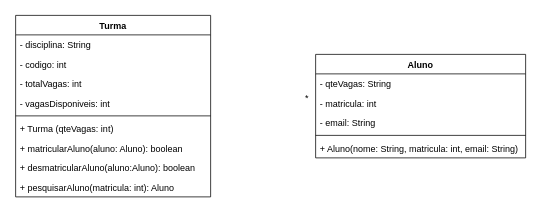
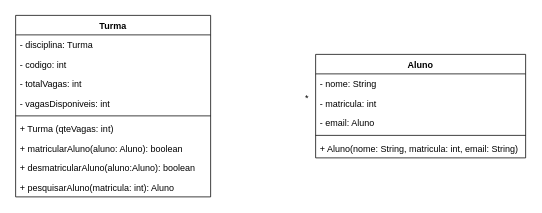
- <mxCell id="3" value="- disciplina: String" style="text;strokeColor=none;fillColor=none;align=left;verticalAlign=top;spacingLeft=4;spacingRight=4;overflow=hidden;rotatable=0;points=[[0,0.5],[1,0.5]];portConstraint=eastwest;" vertex="1" parent="2"><mxGeometry y="26" width="260" height="26" as="geometry" /></mxCell>
+ <mxCell id="3" value="- disciplina: Turma" style="text;strokeColor=none;fillColor=none;align=left;verticalAlign=top;spacingLeft=4;spacingRight=4;overflow=hidden;rotatable=0;points=[[0,0.5],[1,0.5]];portConstraint=eastwest;" vertex="1" parent="2"><mxGeometry y="26" width="260" height="26" as="geometry" /></mxCell>
- <mxCell id="13" value="- qteVagas: String" style="text;strokeColor=none;fillColor=none;align=left;verticalAlign=top;spacingLeft=4;spacingRight=4;overflow=hidden;rotatable=0;points=[[0,0.5],[1,0.5]];portConstraint=eastwest;" vertex="1" parent="12"><mxGeometry y="26" width="280" height="26" as="geometry" /></mxCell>
+ <mxCell id="13" value="- nome: String" style="text;strokeColor=none;fillColor=none;align=left;verticalAlign=top;spacingLeft=4;spacingRight=4;overflow=hidden;rotatable=0;points=[[0,0.5],[1,0.5]];portConstraint=eastwest;" vertex="1" parent="12"><mxGeometry y="26" width="280" height="26" as="geometry" /></mxCell>
- <mxCell id="15" value="- email: String" style="text;strokeColor=none;fillColor=none;align=left;verticalAlign=top;spacingLeft=4;spacingRight=4;overflow=hidden;rotatable=0;points=[[0,0.5],[1,0.5]];portConstraint=eastwest;" vertex="1" parent="12"><mxGeometry y="78" width="280" height="26" as="geometry" /></mxCell>
+ <mxCell id="15" value="- email: Aluno" style="text;strokeColor=none;fillColor=none;align=left;verticalAlign=top;spacingLeft=4;spacingRight=4;overflow=hidden;rotatable=0;points=[[0,0.5],[1,0.5]];portConstraint=eastwest;" vertex="1" parent="12"><mxGeometry y="78" width="280" height="26" as="geometry" /></mxCell>
